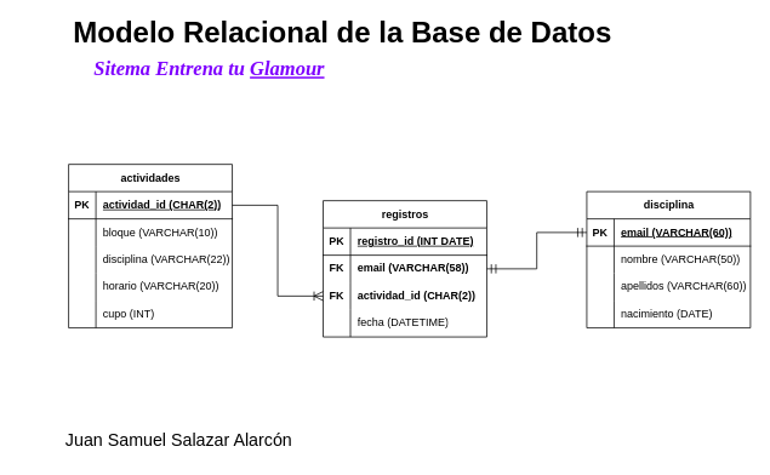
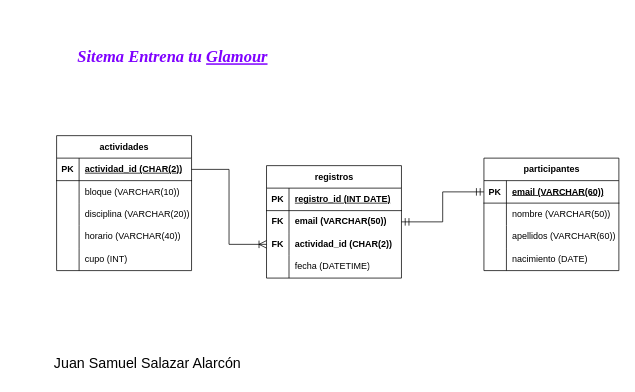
- <mxCell id="46" value="&lt;b&gt;&lt;font style=&quot;font-size: 32px;&quot;&gt;Modelo Relacional de la Base de Datos&lt;/font&gt;&lt;/b&gt;" style="text;strokeColor=none;fillColor=none;html=1;align=center;verticalAlign=middle;whiteSpace=wrap;rounded=0;fontSize=16;" vertex="1" parent="1"><mxGeometry x="56" y="20" width="641" height="30" as="geometry" /></mxCell>
- <mxCell id="2" value="disciplina" style="shape=table;startSize=30;container=1;collapsible=1;childLayout=tableLayout;fixedRows=1;rowLines=0;fontStyle=1;align=center;resizeLast=1;html=1;" vertex="1" parent="1"><mxGeometry x="645" y="210" width="180" height="150" as="geometry" /></mxCell>
+ <mxCell id="2" value="participantes" style="shape=table;startSize=30;container=1;collapsible=1;childLayout=tableLayout;fixedRows=1;rowLines=0;fontStyle=1;align=center;resizeLast=1;html=1;" vertex="1" parent="1"><mxGeometry x="645" y="210" width="180" height="150" as="geometry" /></mxCell>
- <mxCell id="24" value="disciplina (VARCHAR(22))" style="shape=partialRectangle;connectable=0;fillColor=none;top=0;left=0;bottom=0;right=0;align=left;spacingLeft=6;overflow=hidden;whiteSpace=wrap;html=1;" vertex="1" parent="22"><mxGeometry x="30" width="150" height="30" as="geometry"><mxRectangle width="150" height="30" as="alternateBounds" /></mxGeometry></mxCell>
+ <mxCell id="24" value="disciplina (VARCHAR(20))" style="shape=partialRectangle;connectable=0;fillColor=none;top=0;left=0;bottom=0;right=0;align=left;spacingLeft=6;overflow=hidden;whiteSpace=wrap;html=1;" vertex="1" parent="22"><mxGeometry x="30" width="150" height="30" as="geometry"><mxRectangle width="150" height="30" as="alternateBounds" /></mxGeometry></mxCell>
- <mxCell id="37" value="&lt;span&gt;email (VARCHAR(58))&lt;/span&gt;" style="shape=partialRectangle;connectable=0;fillColor=none;top=0;left=0;bottom=0;right=0;align=left;spacingLeft=6;overflow=hidden;whiteSpace=wrap;html=1;fontStyle=1" vertex="1" parent="35"><mxGeometry x="30" width="150" height="30" as="geometry"><mxRectangle width="150" height="30" as="alternateBounds" /></mxGeometry></mxCell>
+ <mxCell id="37" value="&lt;span&gt;email (VARCHAR(50))&lt;/span&gt;" style="shape=partialRectangle;connectable=0;fillColor=none;top=0;left=0;bottom=0;right=0;align=left;spacingLeft=6;overflow=hidden;whiteSpace=wrap;html=1;fontStyle=1" vertex="1" parent="35"><mxGeometry x="30" width="150" height="30" as="geometry"><mxRectangle width="150" height="30" as="alternateBounds" /></mxGeometry></mxCell>
- <mxCell id="27" value="horario (VARCHAR(20))" style="shape=partialRectangle;connectable=0;fillColor=none;top=0;left=0;bottom=0;right=0;align=left;spacingLeft=6;overflow=hidden;whiteSpace=wrap;html=1;" vertex="1" parent="25"><mxGeometry x="30" width="150" height="30" as="geometry"><mxRectangle width="150" height="30" as="alternateBounds" /></mxGeometry></mxCell>
+ <mxCell id="27" value="horario (VARCHAR(40))" style="shape=partialRectangle;connectable=0;fillColor=none;top=0;left=0;bottom=0;right=0;align=left;spacingLeft=6;overflow=hidden;whiteSpace=wrap;html=1;" vertex="1" parent="25"><mxGeometry x="30" width="150" height="30" as="geometry"><mxRectangle width="150" height="30" as="alternateBounds" /></mxGeometry></mxCell>
